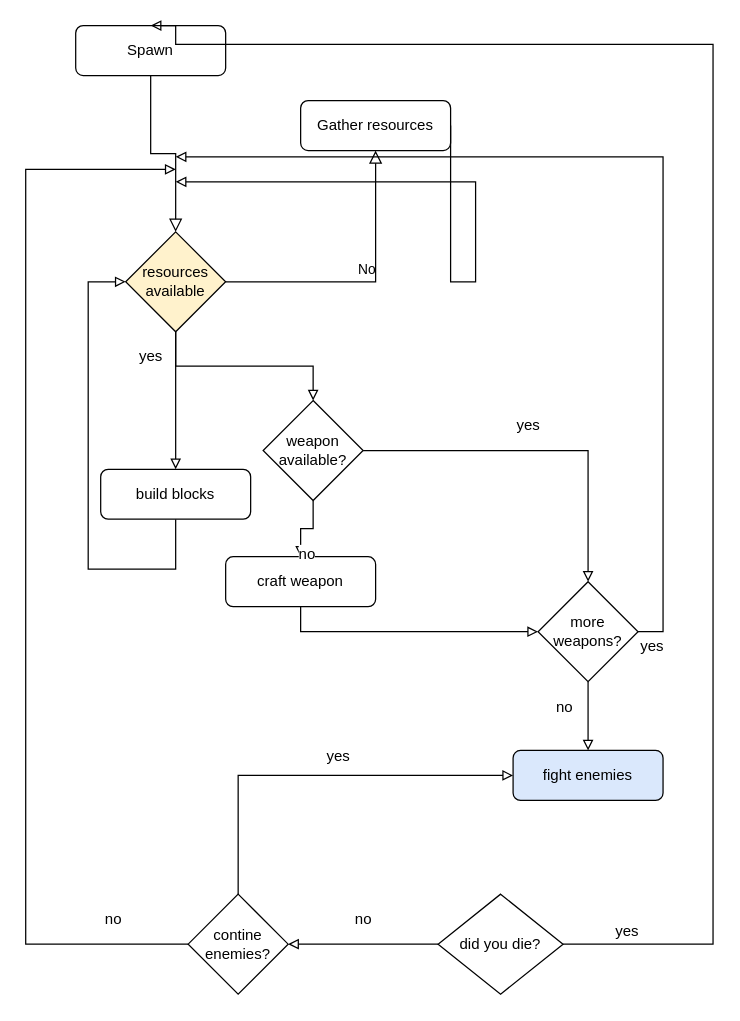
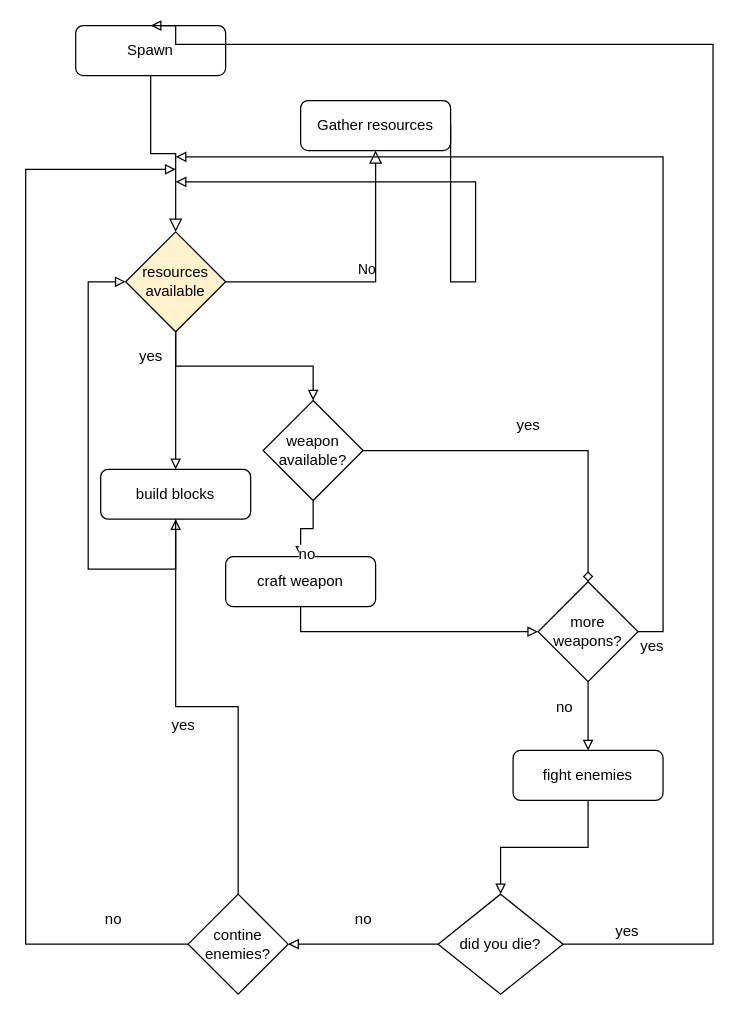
- <mxCell id="23" value="yes" style="edgeStyle=orthogonalEdgeStyle;rounded=0;orthogonalLoop=1;jettySize=auto;html=1;exitX=1;exitY=0.5;exitDx=0;exitDy=0;entryX=0.5;entryY=0;entryDx=0;entryDy=0;fontSize=12;endArrow=block;endFill=0;" edge="1" parent="1" source="24" target="15"><mxGeometry x="-0.077" y="20" relative="1" as="geometry"><mxPoint as="offset" /></mxGeometry></mxCell>
+ <mxCell id="23" value="yes" style="edgeStyle=orthogonalEdgeStyle;rounded=0;orthogonalLoop=1;jettySize=auto;html=1;exitX=1;exitY=0.5;exitDx=0;exitDy=0;entryX=0.5;entryY=0;entryDx=0;entryDy=0;fontSize=12;endArrow=diamond;endFill=0;" edge="1" parent="1" source="24" target="15"><mxGeometry x="-0.077" y="20" relative="1" as="geometry"><mxPoint as="offset" /></mxGeometry></mxCell>
- <mxCell id="28" value="yes" style="edgeStyle=orthogonalEdgeStyle;rounded=0;orthogonalLoop=1;jettySize=auto;html=1;exitX=0.5;exitY=0;exitDx=0;exitDy=0;entryX=0;entryY=0.5;entryDx=0;entryDy=0;fontSize=12;endArrow=block;endFill=0;" edge="1" parent="1" source="29" target="8"><mxGeometry x="0.111" y="15" relative="1" as="geometry"><mxPoint as="offset" /></mxGeometry></mxCell>
+ <mxCell id="28" value="yes" style="edgeStyle=orthogonalEdgeStyle;rounded=0;orthogonalLoop=1;jettySize=auto;html=1;exitX=0.5;exitY=0;exitDx=0;exitDy=0;fontSize=12;endArrow=block;endFill=0;" edge="1" parent="1" source="29" target="26"><mxGeometry x="0.111" y="15" relative="1" as="geometry"><mxPoint as="offset" /></mxGeometry></mxCell>
- <mxCell id="8" value="fight enemies" style="rounded=1;whiteSpace=wrap;html=1;fontSize=12;glass=0;strokeWidth=1;shadow=0;fillColor=#dae8fc;" parent="1" vertex="1"><mxGeometry x="410" y="600" width="120" height="40" as="geometry" /></mxCell>
+ <mxCell id="8" value="fight enemies" style="rounded=1;whiteSpace=wrap;html=1;fontSize=12;glass=0;strokeWidth=1;shadow=0;" parent="1" vertex="1"><mxGeometry x="410" y="600" width="120" height="40" as="geometry" /></mxCell>
+ <mxCell id="7" style="edgeStyle=orthogonalEdgeStyle;rounded=0;orthogonalLoop=1;jettySize=auto;html=1;exitX=0.5;exitY=1;exitDx=0;exitDy=0;entryX=0.5;entryY=0;entryDx=0;entryDy=0;fontSize=12;endArrow=block;endFill=0;" edge="1" parent="1" source="8" target="18"><mxGeometry relative="1" as="geometry" /></mxCell>
